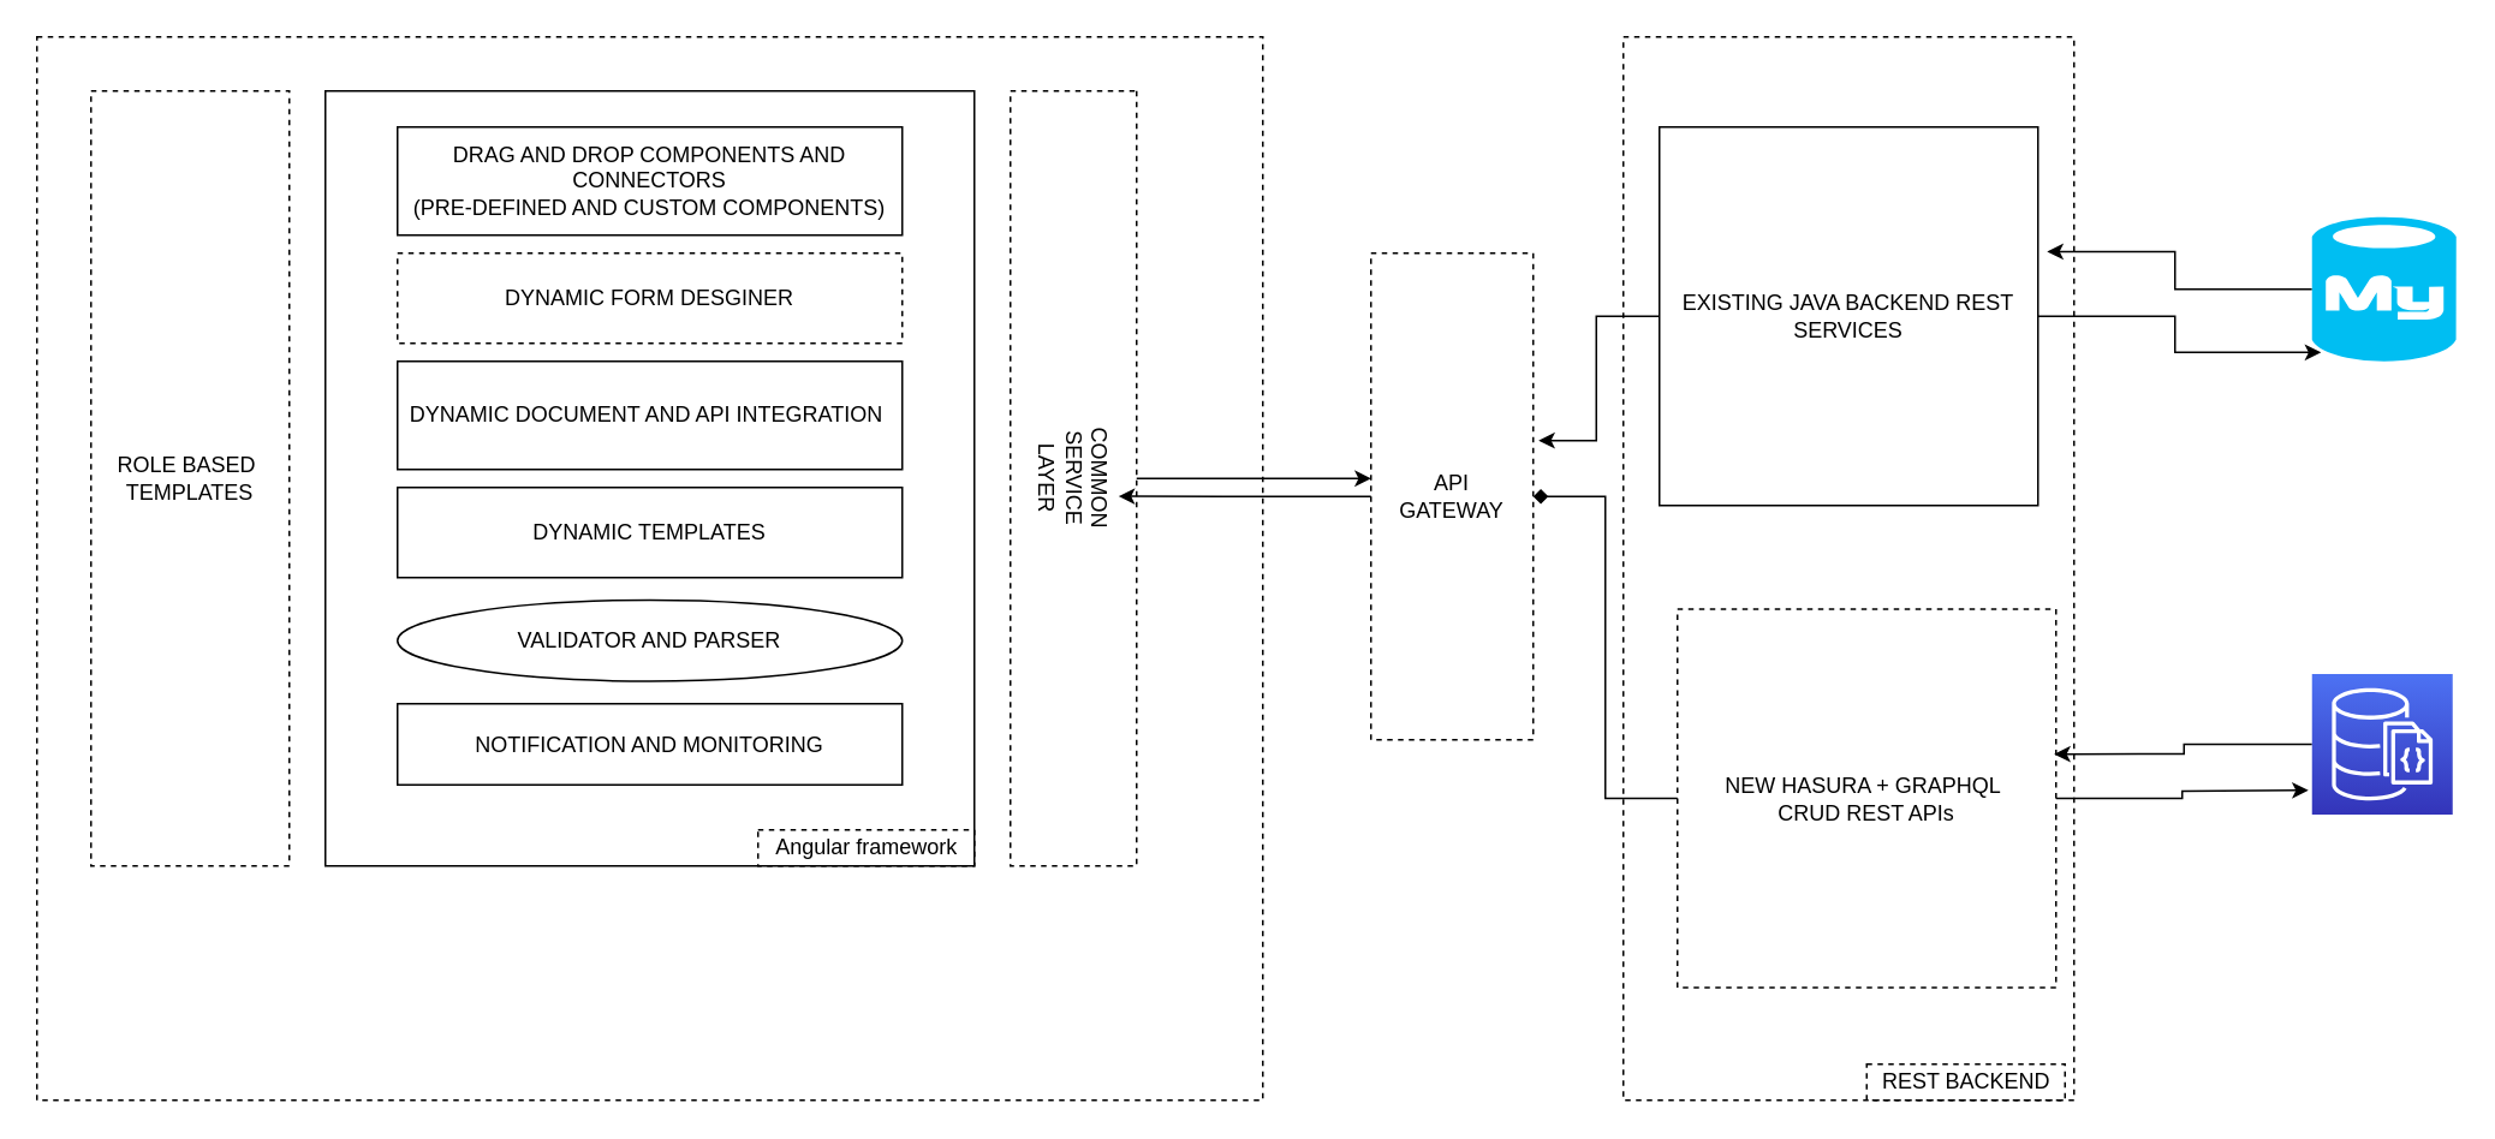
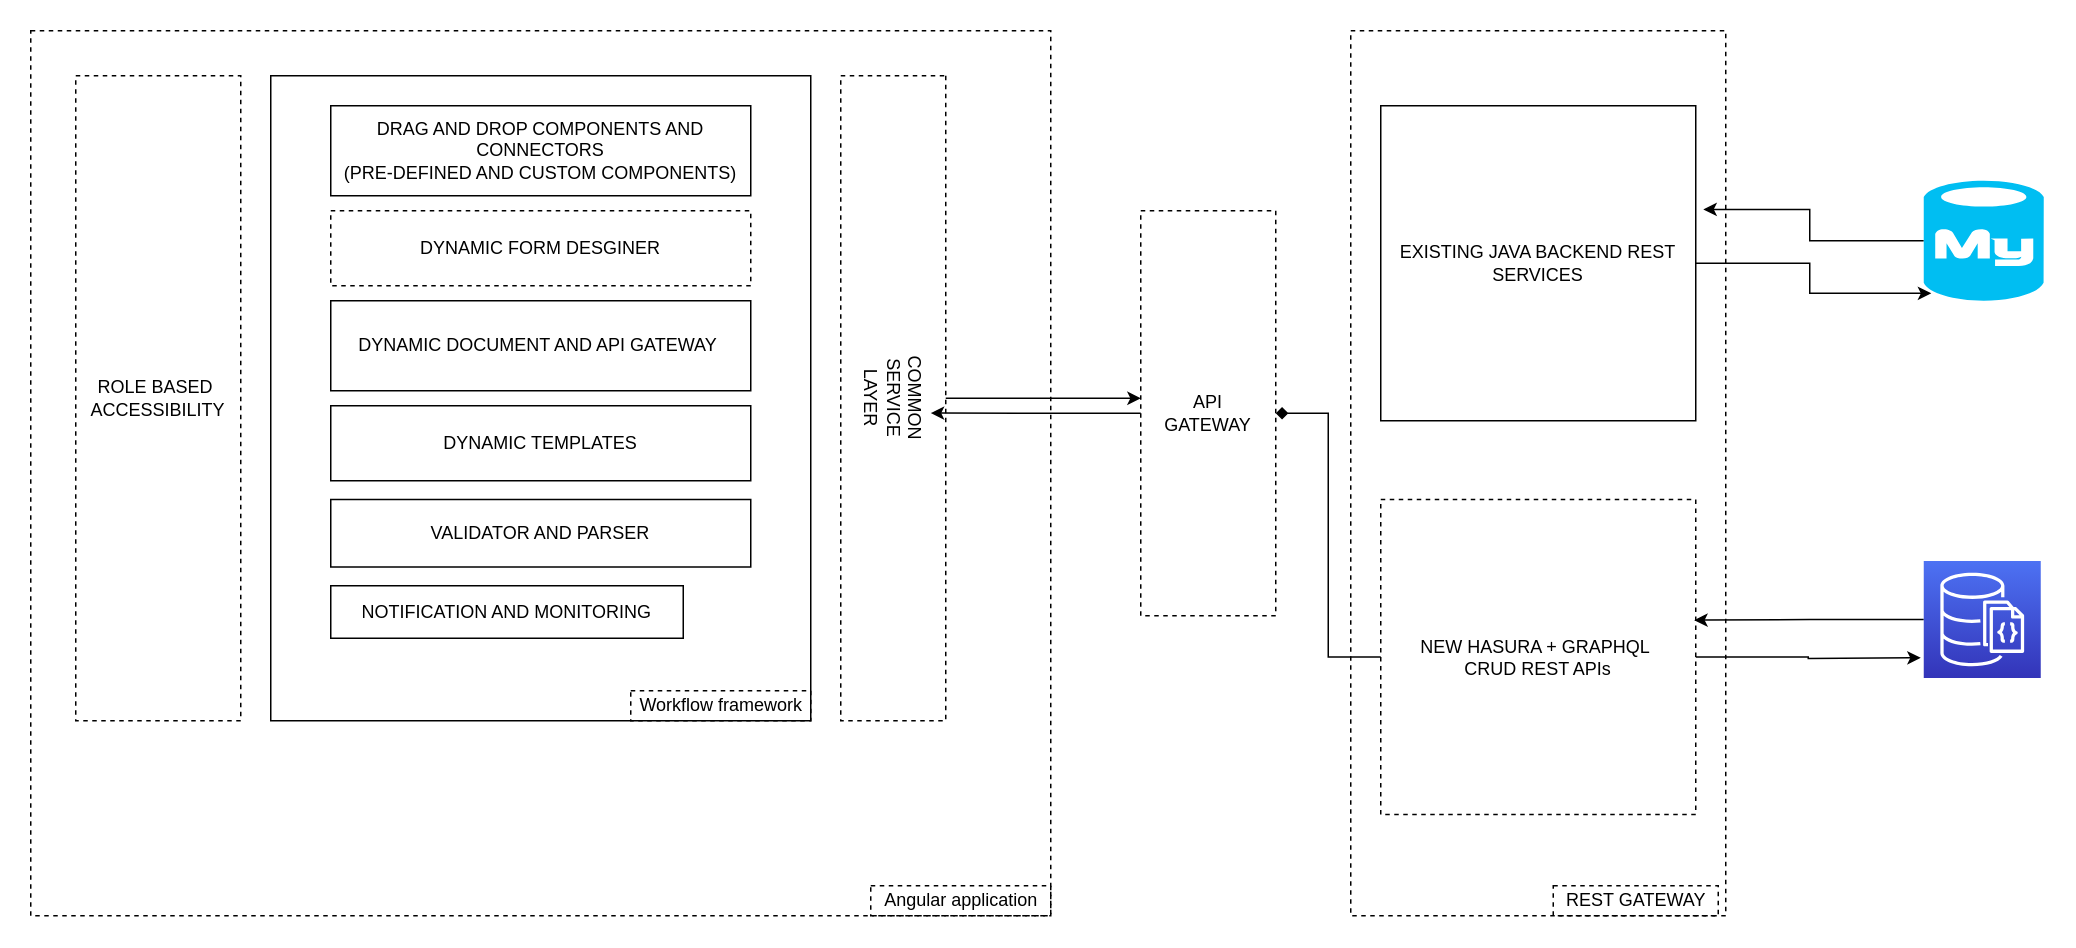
- <mxCell id="19" style="edgeStyle=orthogonalEdgeStyle;rounded=0;orthogonalLoop=1;jettySize=auto;html=1;entryX=1.033;entryY=0.385;entryDx=0;entryDy=0;entryPerimeter=0;" edge="1" parent="1" source="21" target="16"><mxGeometry relative="1" as="geometry" /></mxCell>
- <mxCell id="7" value="DYNAMIC DOCUMENT AND API INTEGRATION&amp;nbsp;" style="rounded=0;whiteSpace=wrap;html=1;fillColor=none;" vertex="1" parent="1"><mxGeometry x="220" y="200" width="280" height="60" as="geometry" /></mxCell>
+ <mxCell id="7" value="DYNAMIC DOCUMENT AND API GATEWAY&amp;nbsp;" style="rounded=0;whiteSpace=wrap;html=1;fillColor=none;" vertex="1" parent="1"><mxGeometry x="220" y="200" width="280" height="60" as="geometry" /></mxCell>
- <mxCell id="12" value="ROLE BASED&amp;nbsp;&lt;br&gt;TEMPLATES" style="rounded=0;whiteSpace=wrap;html=1;dashed=1;strokeColor=default;fillColor=none;" vertex="1" parent="1"><mxGeometry x="50" width="110" height="430" as="geometry" y="50" /></mxCell>
+ <mxCell id="12" value="ROLE BASED&amp;nbsp;&lt;br&gt;ACCESSIBILITY" style="rounded=0;whiteSpace=wrap;html=1;dashed=1;strokeColor=default;fillColor=none;" vertex="1" parent="1"><mxGeometry x="50" width="110" height="430" as="geometry" y="50" /></mxCell>
- <mxCell id="4" value="VALIDATOR AND PARSER" style="ellipse;whiteSpace=wrap;html=1;fillColor=none;" vertex="1" parent="1"><mxGeometry x="220" y="332.5" width="280" height="45" as="geometry" /></mxCell>
+ <mxCell id="4" value="VALIDATOR AND PARSER" style="rounded=0;whiteSpace=wrap;html=1;fillColor=none;" vertex="1" parent="1"><mxGeometry x="220" y="332.5" width="280" height="45" as="geometry" /></mxCell>
- <mxCell id="9" value="NOTIFICATION AND MONITORING" style="rounded=0;whiteSpace=wrap;html=1;fillColor=none;" vertex="1" parent="1"><mxGeometry x="220" y="390" width="280" height="45" as="geometry" /></mxCell>
+ <mxCell id="9" value="NOTIFICATION AND MONITORING" style="rounded=0;whiteSpace=wrap;html=1;fillColor=none;" vertex="1" parent="1"><mxGeometry x="220" y="390" width="235" height="35" as="geometry" /></mxCell>
- <mxCell id="24" value="NEW HASURA + GRAPHQL&amp;nbsp;&lt;br&gt;CRUD REST APIs" style="rounded=0;whiteSpace=wrap;html=1;dashed=1;strokeColor=default;fillColor=none;direction=south;" vertex="1" parent="1"><mxGeometry x="930" y="337.5" width="210" height="210" as="geometry" /></mxCell>
+ <mxCell id="24" value="NEW HASURA + GRAPHQL&amp;nbsp;&lt;br&gt;CRUD REST APIs" style="rounded=0;whiteSpace=wrap;html=1;dashed=1;strokeColor=default;fillColor=none;direction=south;" vertex="1" parent="1"><mxGeometry x="920" y="332.5" width="210" height="210" as="geometry" /></mxCell>
- <mxCell id="10" value="Angular framework" style="text;html=1;align=center;verticalAlign=middle;resizable=0;points=[];autosize=1;strokeColor=default;fillColor=none;dashed=1;" vertex="1" parent="1"><mxGeometry x="420" y="460" width="120" height="20" as="geometry" /></mxCell>
+ <mxCell id="10" value="Workflow framework" style="text;html=1;align=center;verticalAlign=middle;resizable=0;points=[];autosize=1;strokeColor=default;fillColor=none;dashed=1;" vertex="1" parent="1"><mxGeometry x="420" y="460" width="120" height="20" as="geometry" /></mxCell>
+ <mxCell id="11" value="Angular application" style="text;html=1;align=center;verticalAlign=middle;resizable=0;points=[];autosize=1;strokeColor=default;fillColor=none;dashed=1;" vertex="1" parent="1"><mxGeometry x="580" y="590" width="120" height="20" as="geometry" /></mxCell>
- <mxCell id="18" value="REST BACKEND" style="text;html=1;align=center;verticalAlign=middle;resizable=0;points=[];autosize=1;strokeColor=default;fillColor=none;dashed=1;" vertex="1" parent="1"><mxGeometry x="1035" y="590" width="110" height="20" as="geometry" /></mxCell>
+ <mxCell id="18" value="REST GATEWAY" style="text;html=1;align=center;verticalAlign=middle;resizable=0;points=[];autosize=1;strokeColor=default;fillColor=none;dashed=1;" vertex="1" parent="1"><mxGeometry x="1035" y="590" width="110" height="20" as="geometry" /></mxCell>
